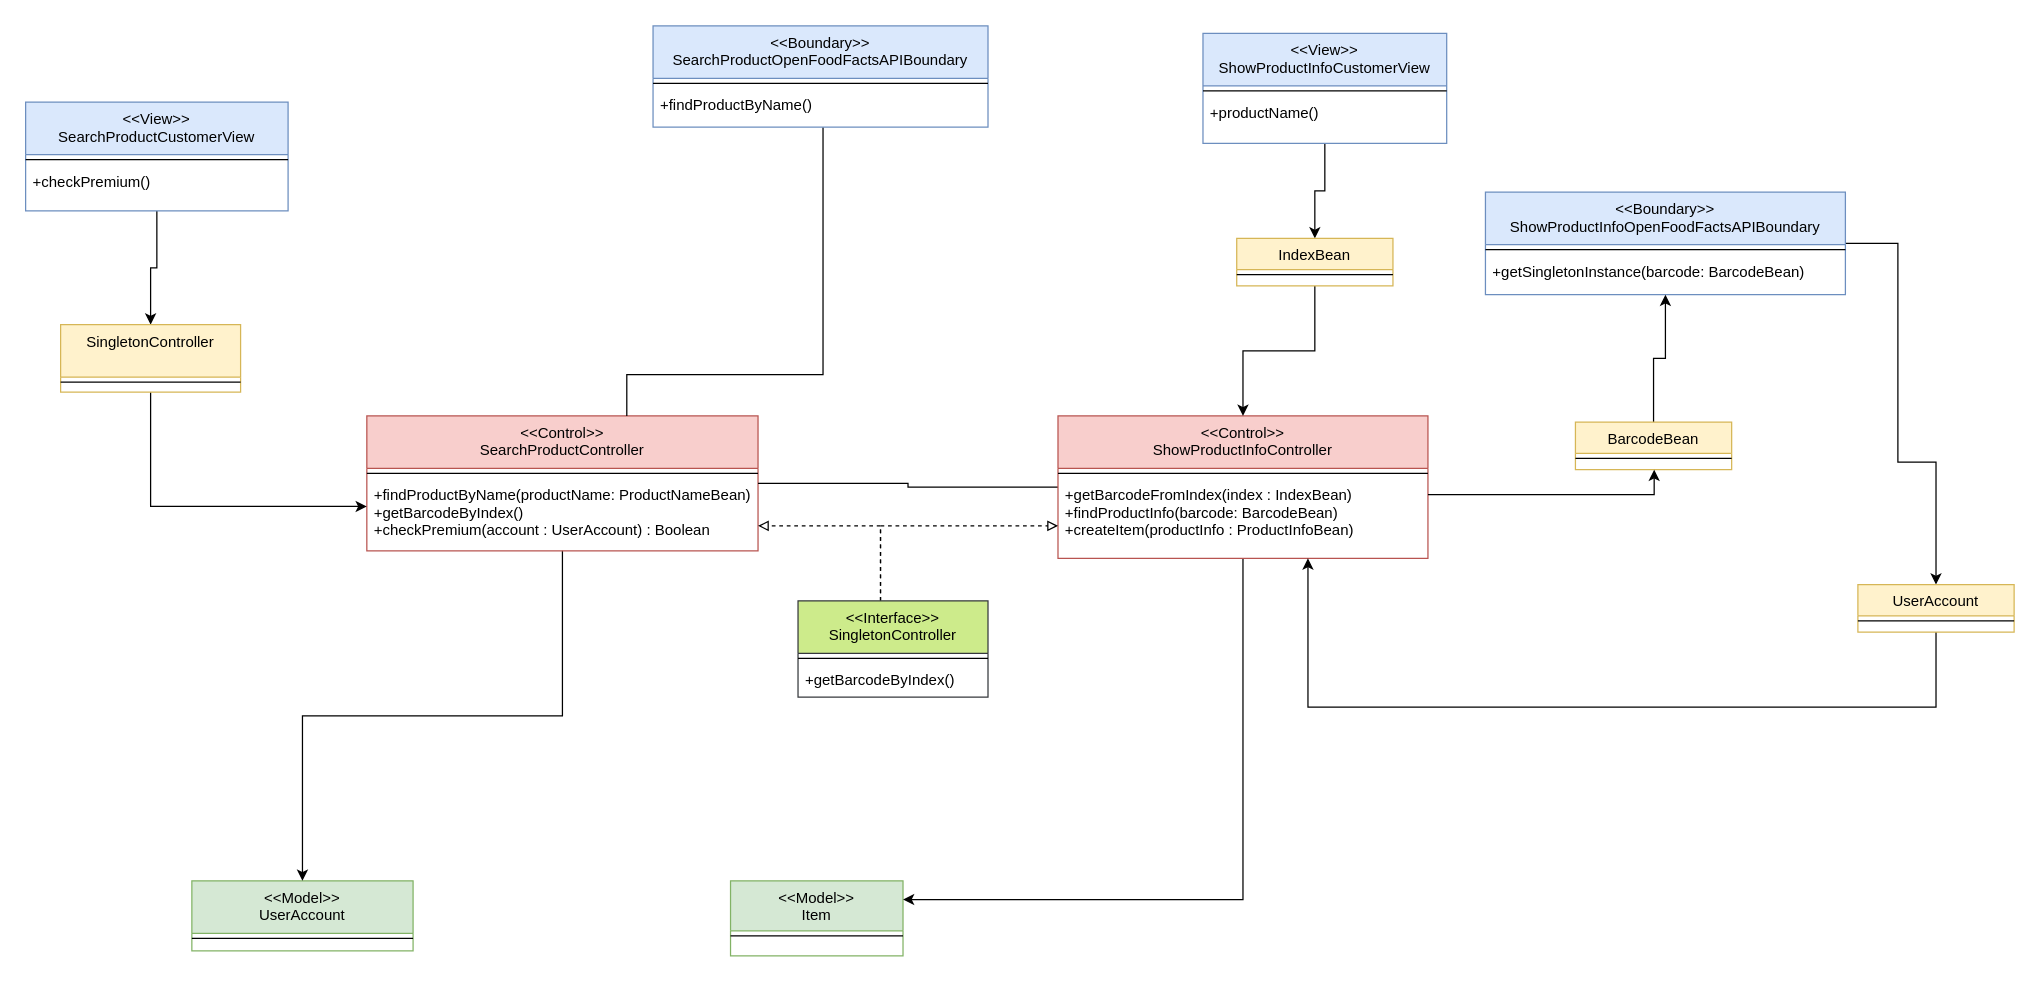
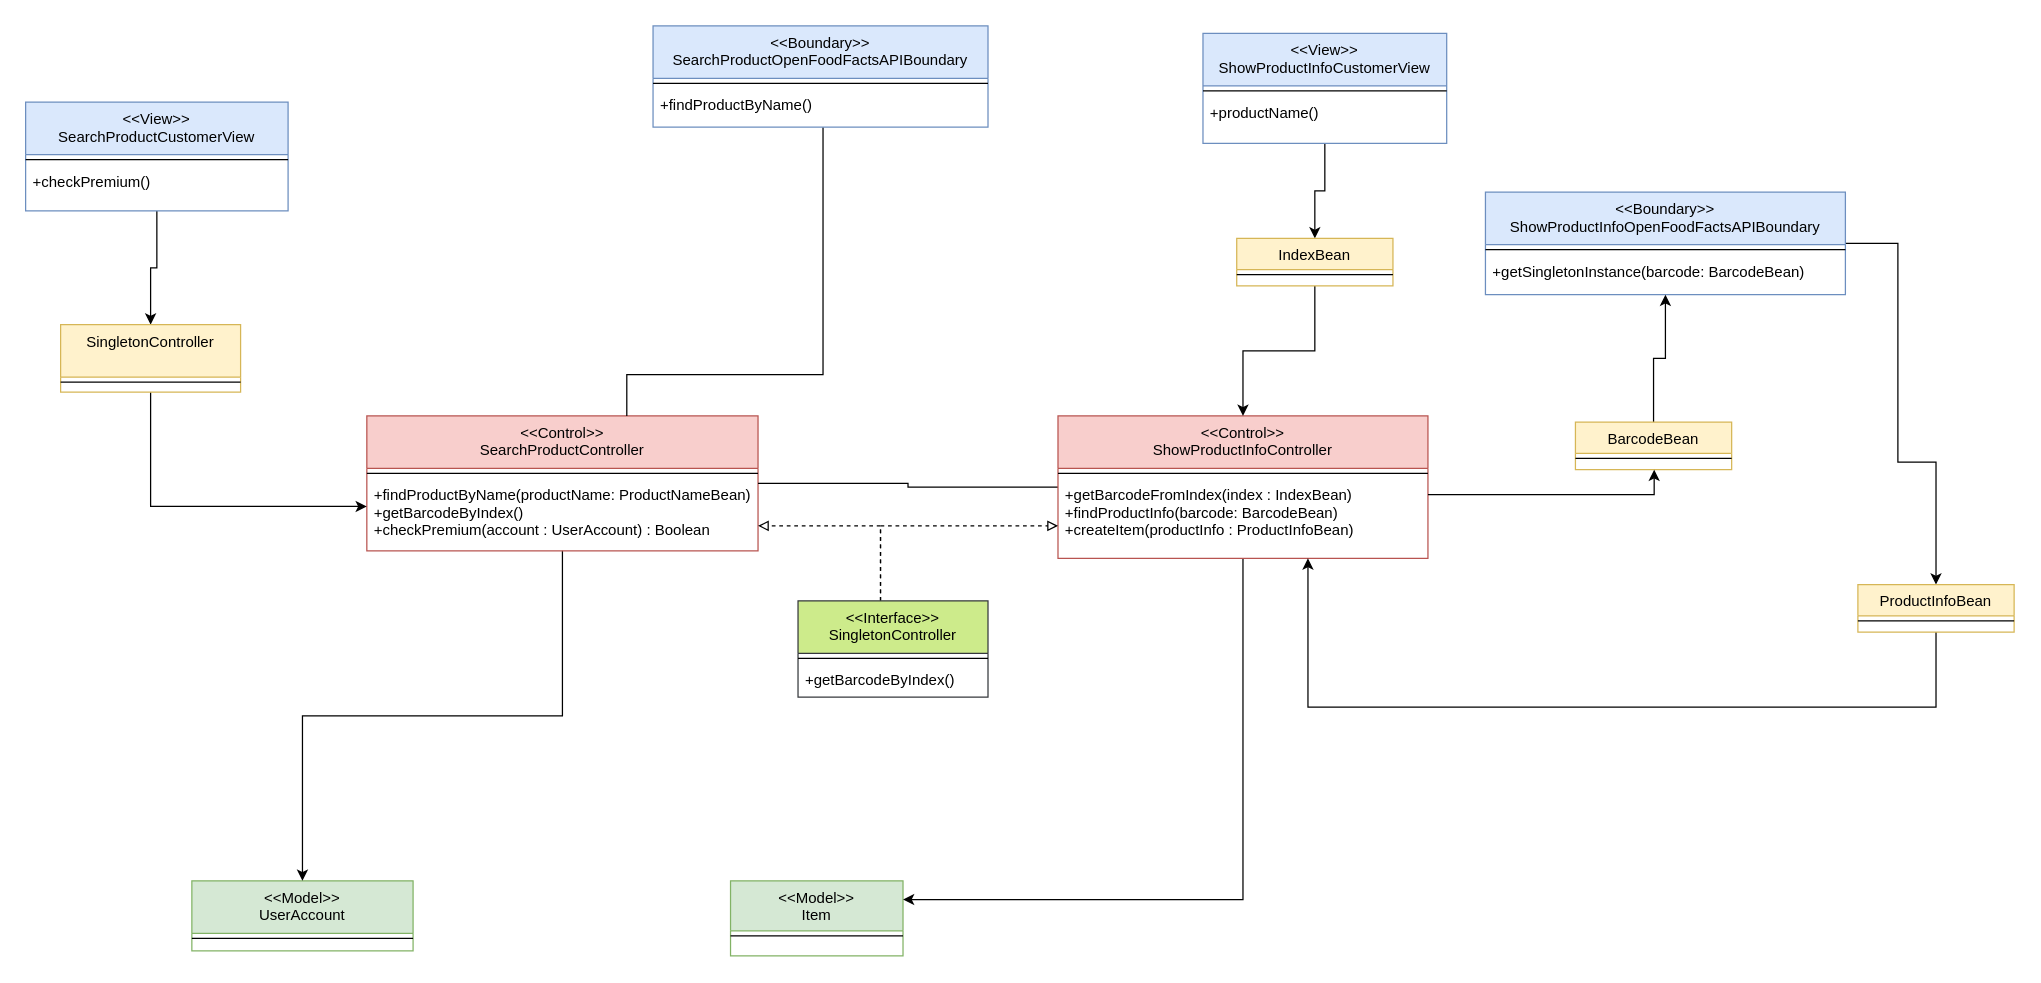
- <mxCell id="43" value="UserAccount" style="swimlane;fontStyle=0;align=center;verticalAlign=top;childLayout=stackLayout;horizontal=1;startSize=25;horizontalStack=0;resizeParent=1;resizeLast=0;collapsible=1;marginBottom=0;rounded=0;shadow=0;strokeWidth=1;fillColor=#fff2cc;strokeColor=#d6b656;" parent="1" vertex="1"><mxGeometry x="1486" y="467" width="125" height="38" as="geometry"><mxRectangle x="894.5" y="841" width="160" height="54" as="alternateBounds" /></mxGeometry></mxCell>
+ <mxCell id="43" value="ProductInfoBean" style="swimlane;fontStyle=0;align=center;verticalAlign=top;childLayout=stackLayout;horizontal=1;startSize=25;horizontalStack=0;resizeParent=1;resizeLast=0;collapsible=1;marginBottom=0;rounded=0;shadow=0;strokeWidth=1;fillColor=#fff2cc;strokeColor=#d6b656;" parent="1" vertex="1"><mxGeometry x="1486" y="467" width="125" height="38" as="geometry"><mxRectangle x="894.5" y="841" width="160" height="54" as="alternateBounds" /></mxGeometry></mxCell>
